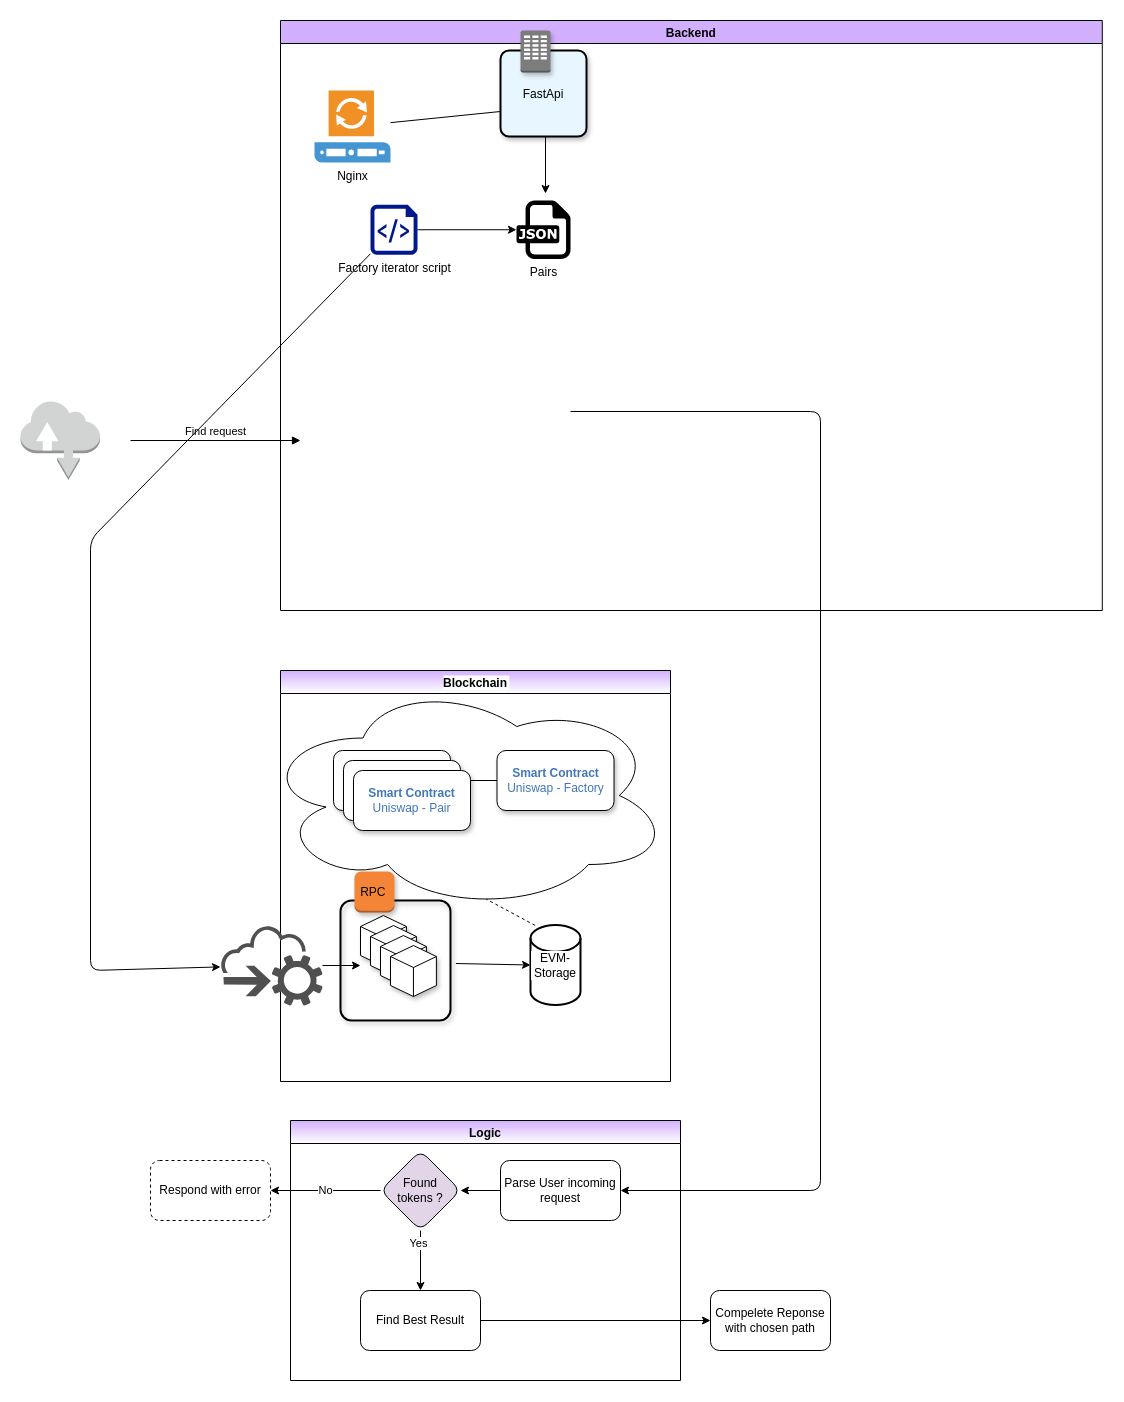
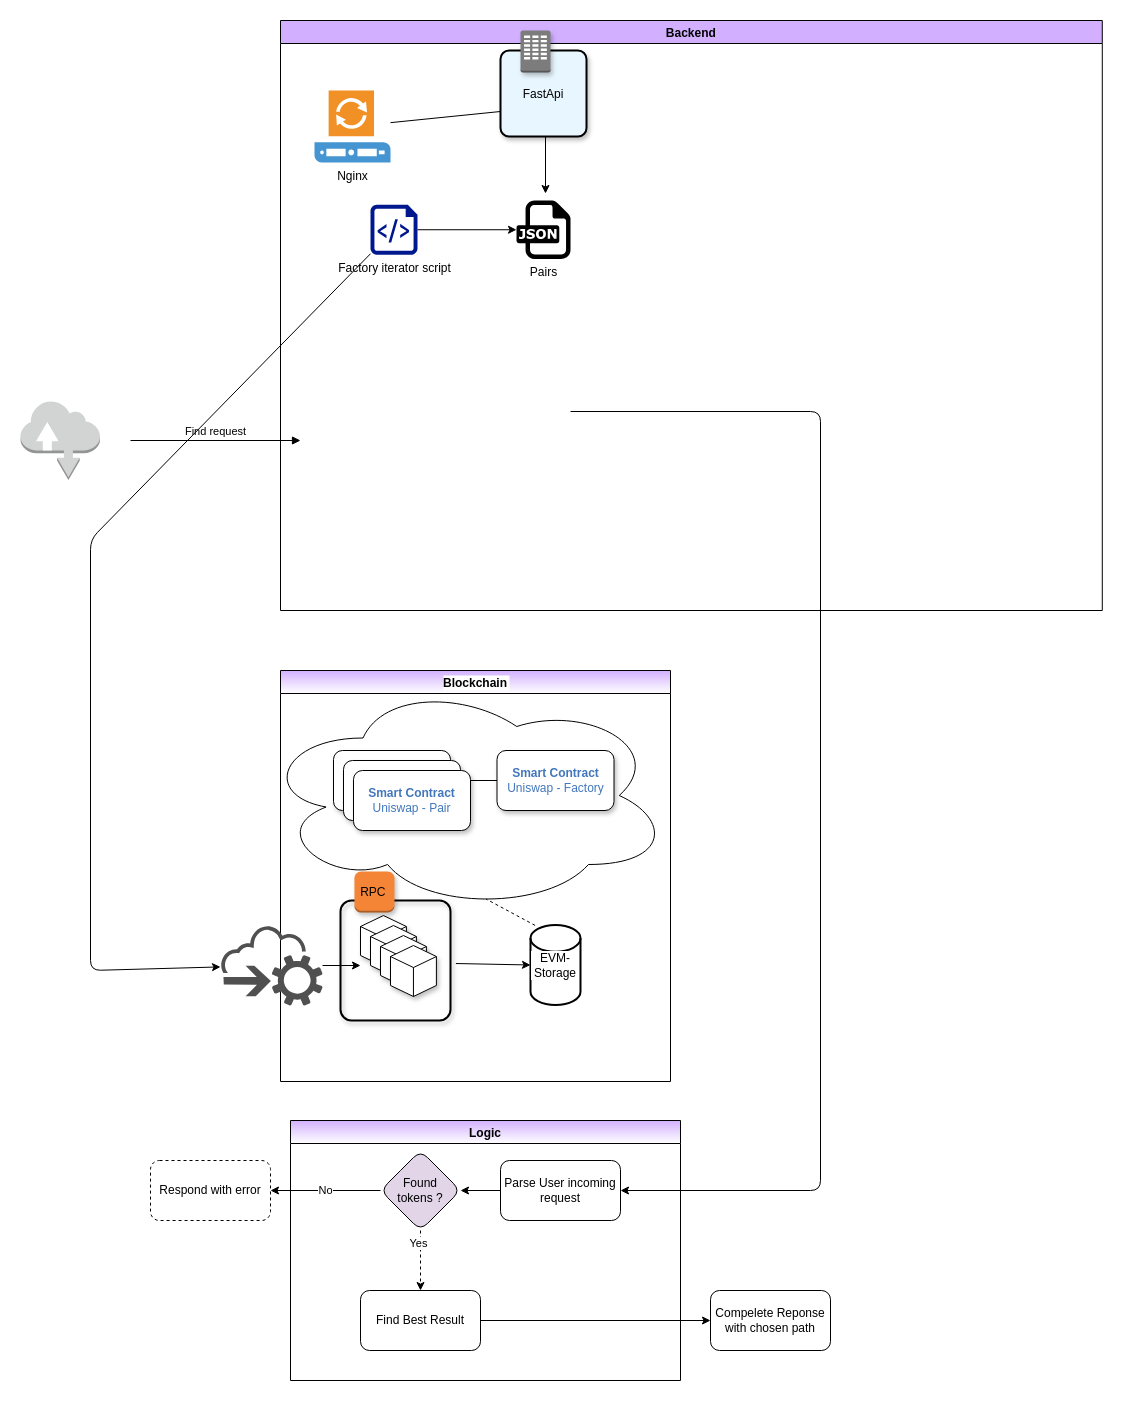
- <mxCell id="34" value="" style="edgeStyle=none;html=1;" parent="32" source="36" target="38" edge="1"><mxGeometry relative="1" as="geometry" /></mxCell>
+ <mxCell id="34" value="" style="edgeStyle=none;html=1;dashed=1;" parent="32" source="36" target="38" edge="1"><mxGeometry relative="1" as="geometry" /></mxCell>
